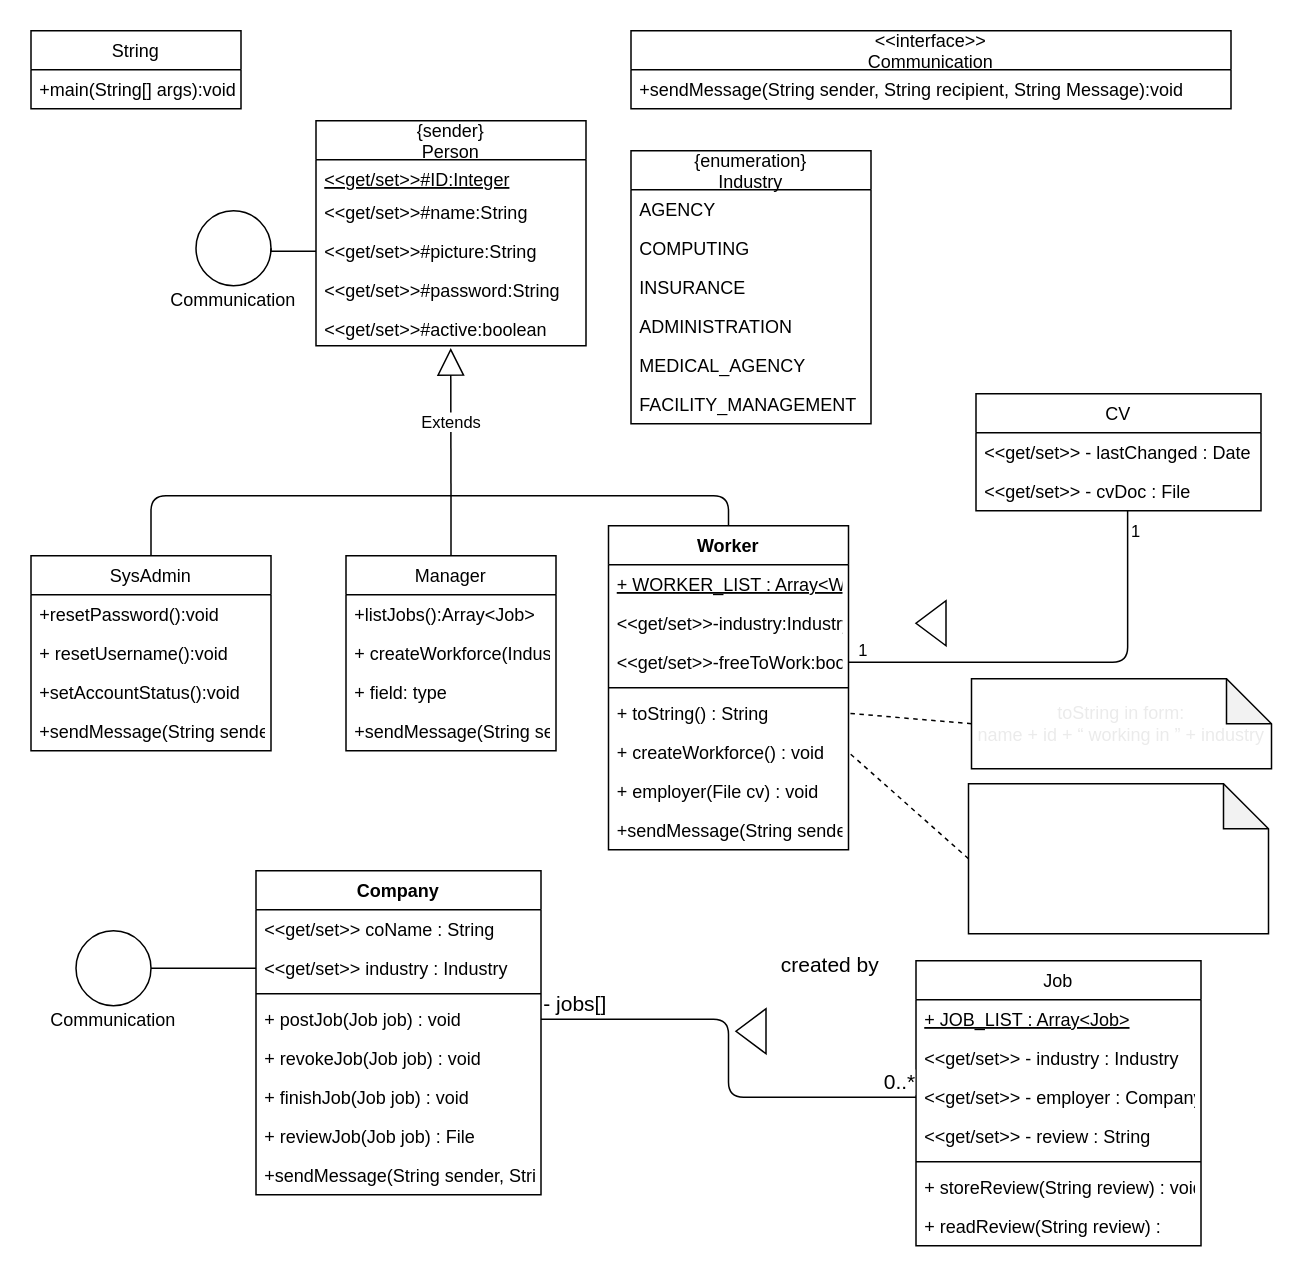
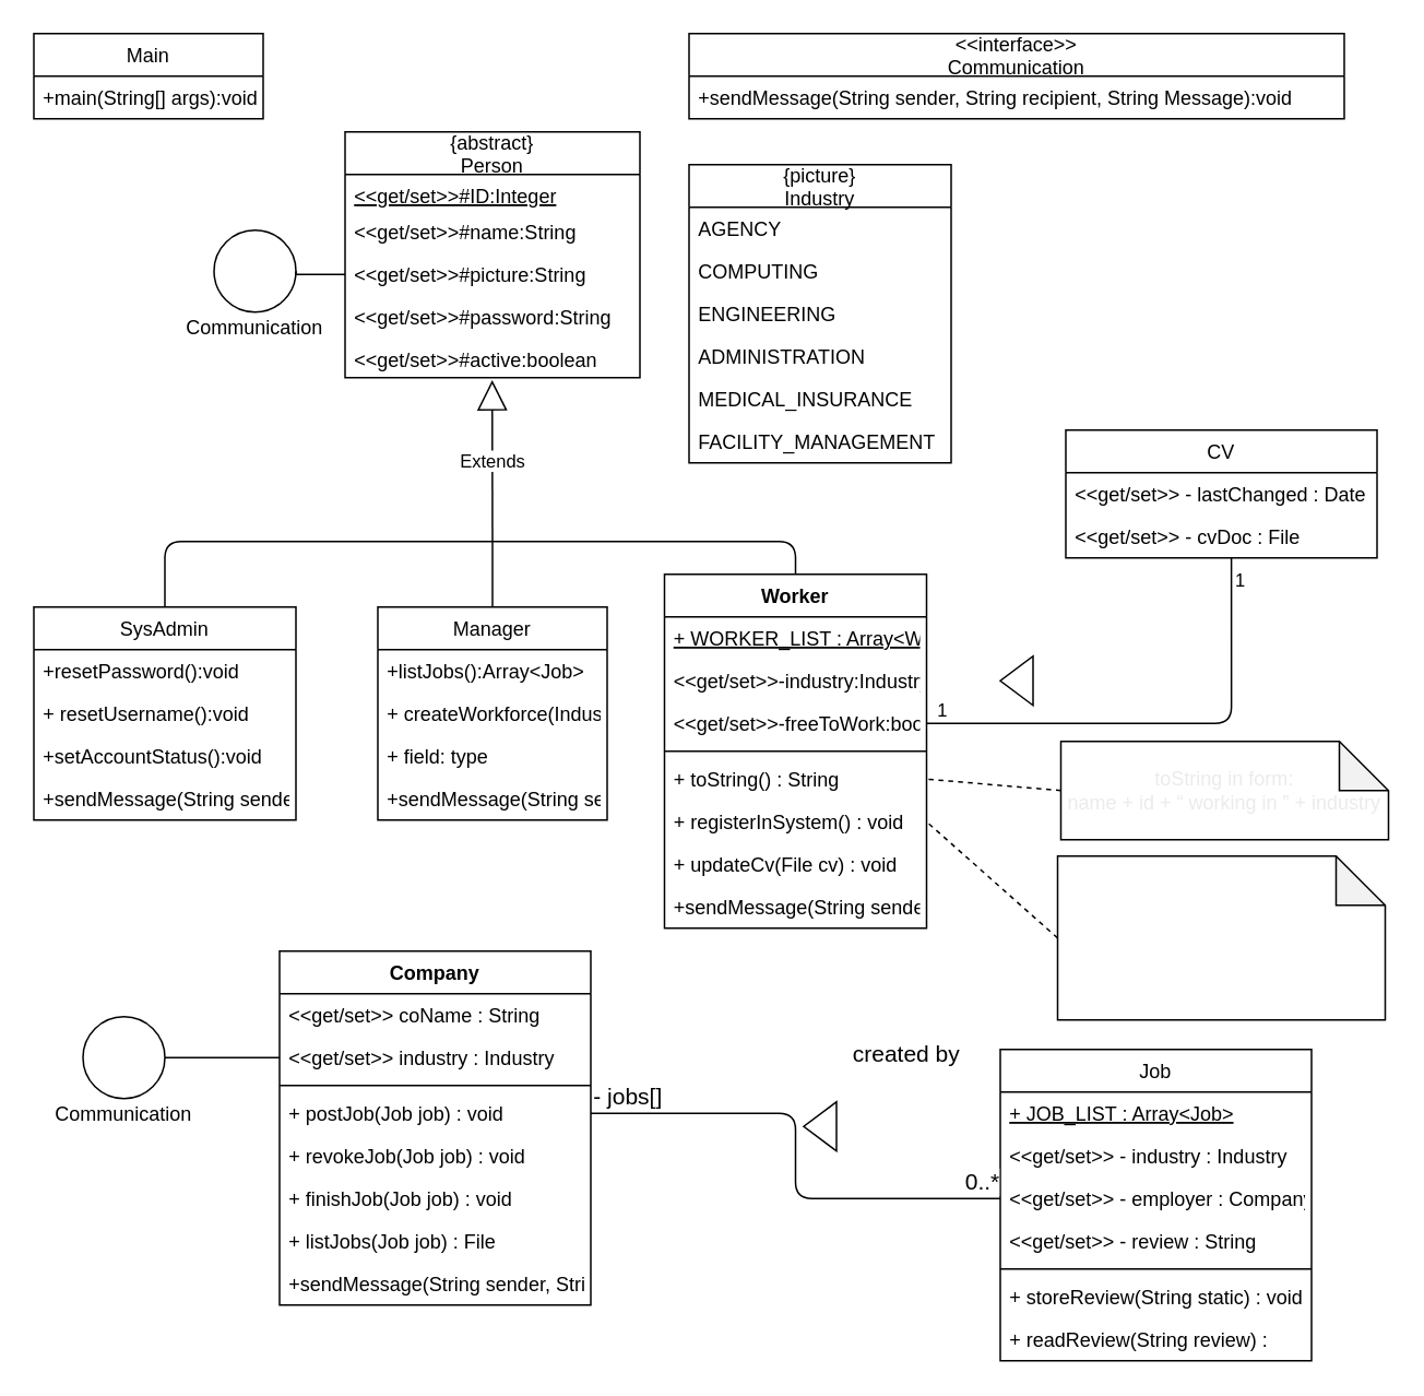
- <mxCell id="11" value="String" style="swimlane;fontStyle=0;childLayout=stackLayout;horizontal=1;startSize=26;fillColor=none;horizontalStack=0;resizeParent=1;resizeParentMax=0;resizeLast=0;collapsible=1;marginBottom=0;" vertex="1" parent="1"><mxGeometry y="20" width="140" height="52" as="geometry" x="20" /></mxCell>
+ <mxCell id="11" value="Main" style="swimlane;fontStyle=0;childLayout=stackLayout;horizontal=1;startSize=26;fillColor=none;horizontalStack=0;resizeParent=1;resizeParentMax=0;resizeLast=0;collapsible=1;marginBottom=0;" vertex="1" parent="1"><mxGeometry y="20" width="140" height="52" as="geometry" x="20" /></mxCell>
- <mxCell id="44" value="{sender}&#10;Person" style="swimlane;fontStyle=0;childLayout=stackLayout;horizontal=1;startSize=26;fillColor=none;horizontalStack=0;resizeParent=1;resizeParentMax=0;resizeLast=0;collapsible=1;marginBottom=0;" vertex="1" parent="29"><mxGeometry x="190" width="180" height="150" as="geometry" /></mxCell>
+ <mxCell id="44" value="{abstract}&#10;Person" style="swimlane;fontStyle=0;childLayout=stackLayout;horizontal=1;startSize=26;fillColor=none;horizontalStack=0;resizeParent=1;resizeParentMax=0;resizeLast=0;collapsible=1;marginBottom=0;" vertex="1" parent="29"><mxGeometry x="190" width="180" height="150" as="geometry" /></mxCell>
- <mxCell id="63" value="{enumeration}&#10;Industry" style="swimlane;fontStyle=0;childLayout=stackLayout;horizontal=1;startSize=26;fillColor=none;horizontalStack=0;resizeParent=1;resizeParentMax=0;resizeLast=0;collapsible=1;marginBottom=0;" vertex="1" parent="29"><mxGeometry x="400" y="20" width="160" height="182" as="geometry" /></mxCell>
+ <mxCell id="63" value="{picture}&#10;Industry" style="swimlane;fontStyle=0;childLayout=stackLayout;horizontal=1;startSize=26;fillColor=none;horizontalStack=0;resizeParent=1;resizeParentMax=0;resizeLast=0;collapsible=1;marginBottom=0;" vertex="1" parent="29"><mxGeometry x="400" y="20" width="160" height="182" as="geometry" /></mxCell>
- <mxCell id="66" value="INSURANCE" style="text;strokeColor=none;fillColor=none;align=left;verticalAlign=top;spacingLeft=4;spacingRight=4;overflow=hidden;rotatable=0;points=[[0,0.5],[1,0.5]];portConstraint=eastwest;" vertex="1" parent="63"><mxGeometry y="78" width="160" height="26" as="geometry" /></mxCell>
+ <mxCell id="66" value="ENGINEERING" style="text;strokeColor=none;fillColor=none;align=left;verticalAlign=top;spacingLeft=4;spacingRight=4;overflow=hidden;rotatable=0;points=[[0,0.5],[1,0.5]];portConstraint=eastwest;" vertex="1" parent="63"><mxGeometry y="78" width="160" height="26" as="geometry" /></mxCell>
- <mxCell id="68" value="MEDICAL_AGENCY" style="text;strokeColor=none;fillColor=none;align=left;verticalAlign=top;spacingLeft=4;spacingRight=4;overflow=hidden;rotatable=0;points=[[0,0.5],[1,0.5]];portConstraint=eastwest;" vertex="1" parent="63"><mxGeometry y="130" width="160" height="26" as="geometry" /></mxCell>
+ <mxCell id="68" value="MEDICAL_INSURANCE" style="text;strokeColor=none;fillColor=none;align=left;verticalAlign=top;spacingLeft=4;spacingRight=4;overflow=hidden;rotatable=0;points=[[0,0.5],[1,0.5]];portConstraint=eastwest;" vertex="1" parent="63"><mxGeometry y="130" width="160" height="26" as="geometry" /></mxCell>
- <mxCell id="36" value="+ createWorkforce() : void" style="text;strokeColor=none;fillColor=none;align=left;verticalAlign=top;spacingLeft=4;spacingRight=4;overflow=hidden;rotatable=0;points=[[0,0.5],[1,0.5]];portConstraint=eastwest;" vertex="1" parent="30"><mxGeometry y="138" width="160" height="26" as="geometry" /></mxCell>
+ <mxCell id="36" value="+ registerInSystem() : void" style="text;strokeColor=none;fillColor=none;align=left;verticalAlign=top;spacingLeft=4;spacingRight=4;overflow=hidden;rotatable=0;points=[[0,0.5],[1,0.5]];portConstraint=eastwest;" vertex="1" parent="30"><mxGeometry y="138" width="160" height="26" as="geometry" /></mxCell>
- <mxCell id="37" value="+ employer(File cv) : void" style="text;strokeColor=none;fillColor=none;align=left;verticalAlign=top;spacingLeft=4;spacingRight=4;overflow=hidden;rotatable=0;points=[[0,0.5],[1,0.5]];portConstraint=eastwest;" vertex="1" parent="30"><mxGeometry y="164" width="160" height="26" as="geometry" /></mxCell>
+ <mxCell id="37" value="+ updateCv(File cv) : void" style="text;strokeColor=none;fillColor=none;align=left;verticalAlign=top;spacingLeft=4;spacingRight=4;overflow=hidden;rotatable=0;points=[[0,0.5],[1,0.5]];portConstraint=eastwest;" vertex="1" parent="30"><mxGeometry y="164" width="160" height="26" as="geometry" /></mxCell>
- <mxCell id="9" value="+ reviewJob(Job job) : File" style="text;strokeColor=none;fillColor=none;align=left;verticalAlign=top;spacingLeft=4;spacingRight=4;overflow=hidden;rotatable=0;points=[[0,0.5],[1,0.5]];portConstraint=eastwest;" vertex="1" parent="2"><mxGeometry y="164" width="190" height="26" as="geometry" /></mxCell>
+ <mxCell id="9" value="+ listJobs(Job job) : File" style="text;strokeColor=none;fillColor=none;align=left;verticalAlign=top;spacingLeft=4;spacingRight=4;overflow=hidden;rotatable=0;points=[[0,0.5],[1,0.5]];portConstraint=eastwest;" vertex="1" parent="2"><mxGeometry y="164" width="190" height="26" as="geometry" /></mxCell>
- <mxCell id="19" value="+ storeReview(String review) : void" style="text;strokeColor=none;fillColor=none;align=left;verticalAlign=top;spacingLeft=4;spacingRight=4;overflow=hidden;rotatable=0;points=[[0,0.5],[1,0.5]];portConstraint=eastwest;" vertex="1" parent="13"><mxGeometry y="138" width="190" height="26" as="geometry" /></mxCell>
+ <mxCell id="19" value="+ storeReview(String static) : void" style="text;strokeColor=none;fillColor=none;align=left;verticalAlign=top;spacingLeft=4;spacingRight=4;overflow=hidden;rotatable=0;points=[[0,0.5],[1,0.5]];portConstraint=eastwest;" vertex="1" parent="13"><mxGeometry y="138" width="190" height="26" as="geometry" /></mxCell>
